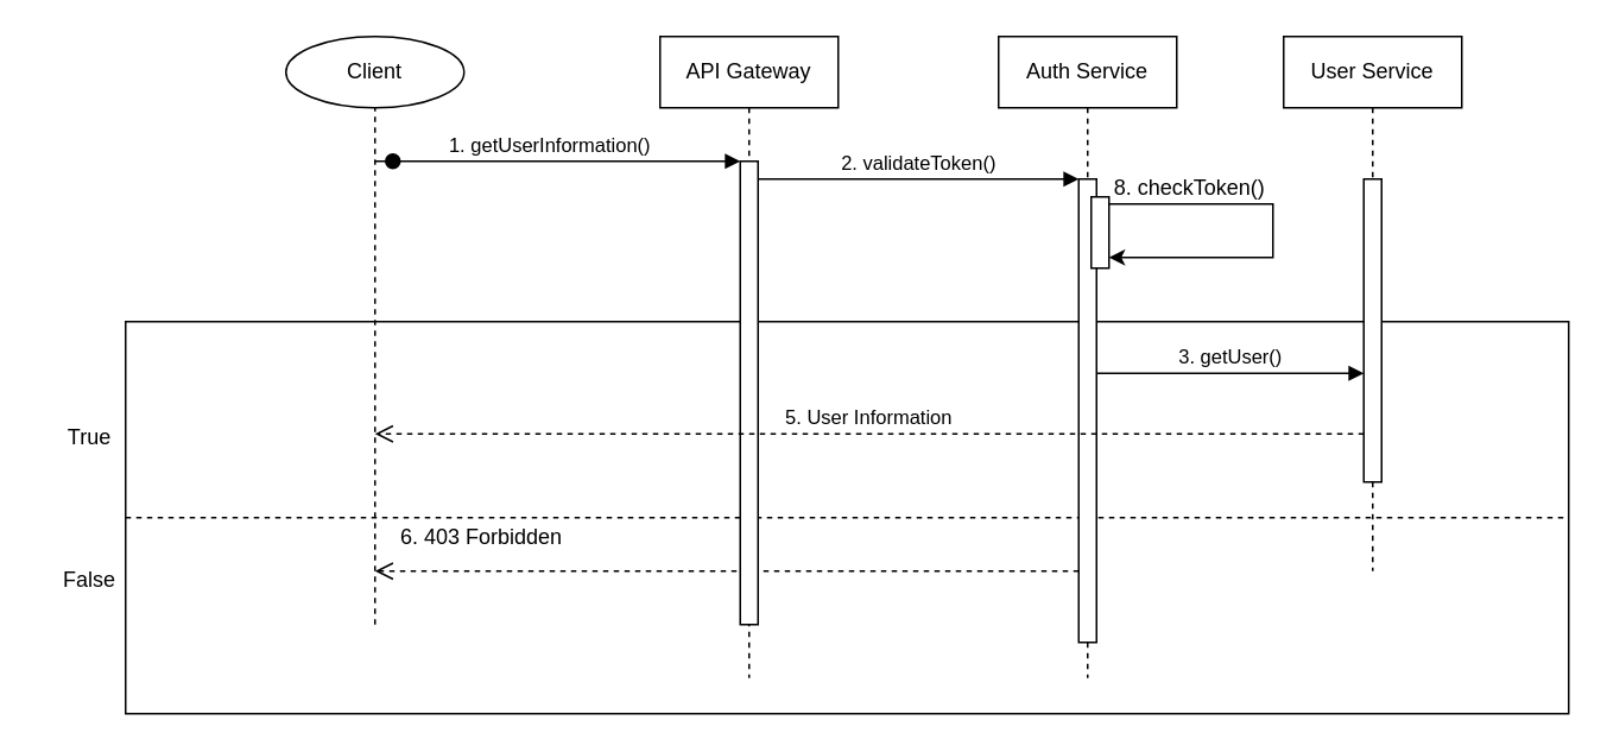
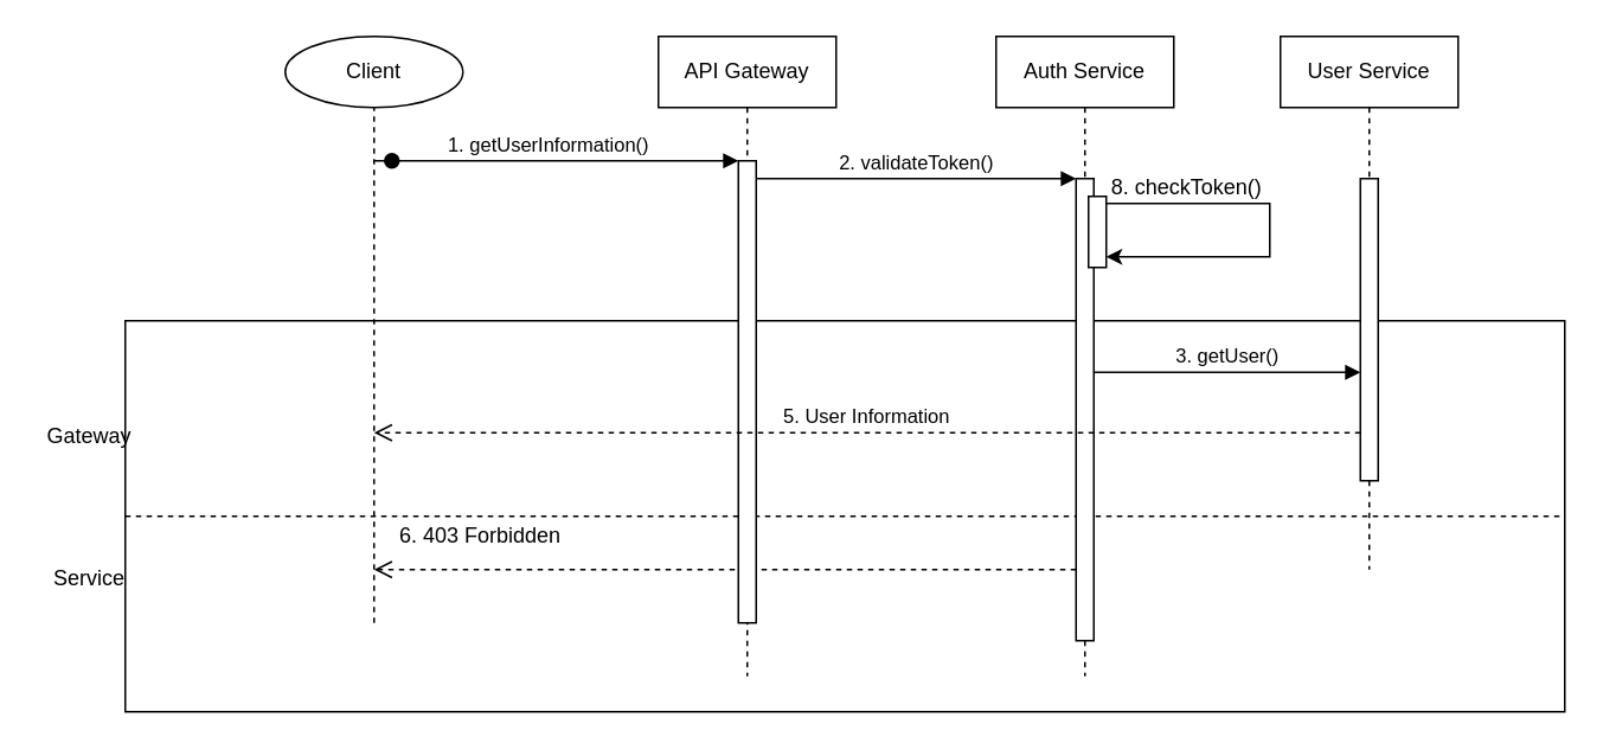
- <mxCell id="20" value="True" style="text;html=1;strokeColor=none;fillColor=none;align=center;verticalAlign=middle;whiteSpace=wrap;rounded=0;" vertex="1" parent="1"><mxGeometry x="20" y="230" width="60" height="30" as="geometry" /></mxCell>
+ <mxCell id="20" value="Gateway" style="text;html=1;strokeColor=none;fillColor=none;align=center;verticalAlign=middle;whiteSpace=wrap;rounded=0;" vertex="1" parent="1"><mxGeometry x="20" y="230" width="60" height="30" as="geometry" /></mxCell>
- <mxCell id="21" value="False" style="text;html=1;strokeColor=none;fillColor=none;align=center;verticalAlign=middle;whiteSpace=wrap;rounded=0;" vertex="1" parent="1"><mxGeometry x="20" y="310" width="60" height="30" as="geometry" /></mxCell>
+ <mxCell id="21" value="Service" style="text;html=1;strokeColor=none;fillColor=none;align=center;verticalAlign=middle;whiteSpace=wrap;rounded=0;" vertex="1" parent="1"><mxGeometry x="20" y="310" width="60" height="30" as="geometry" /></mxCell>
